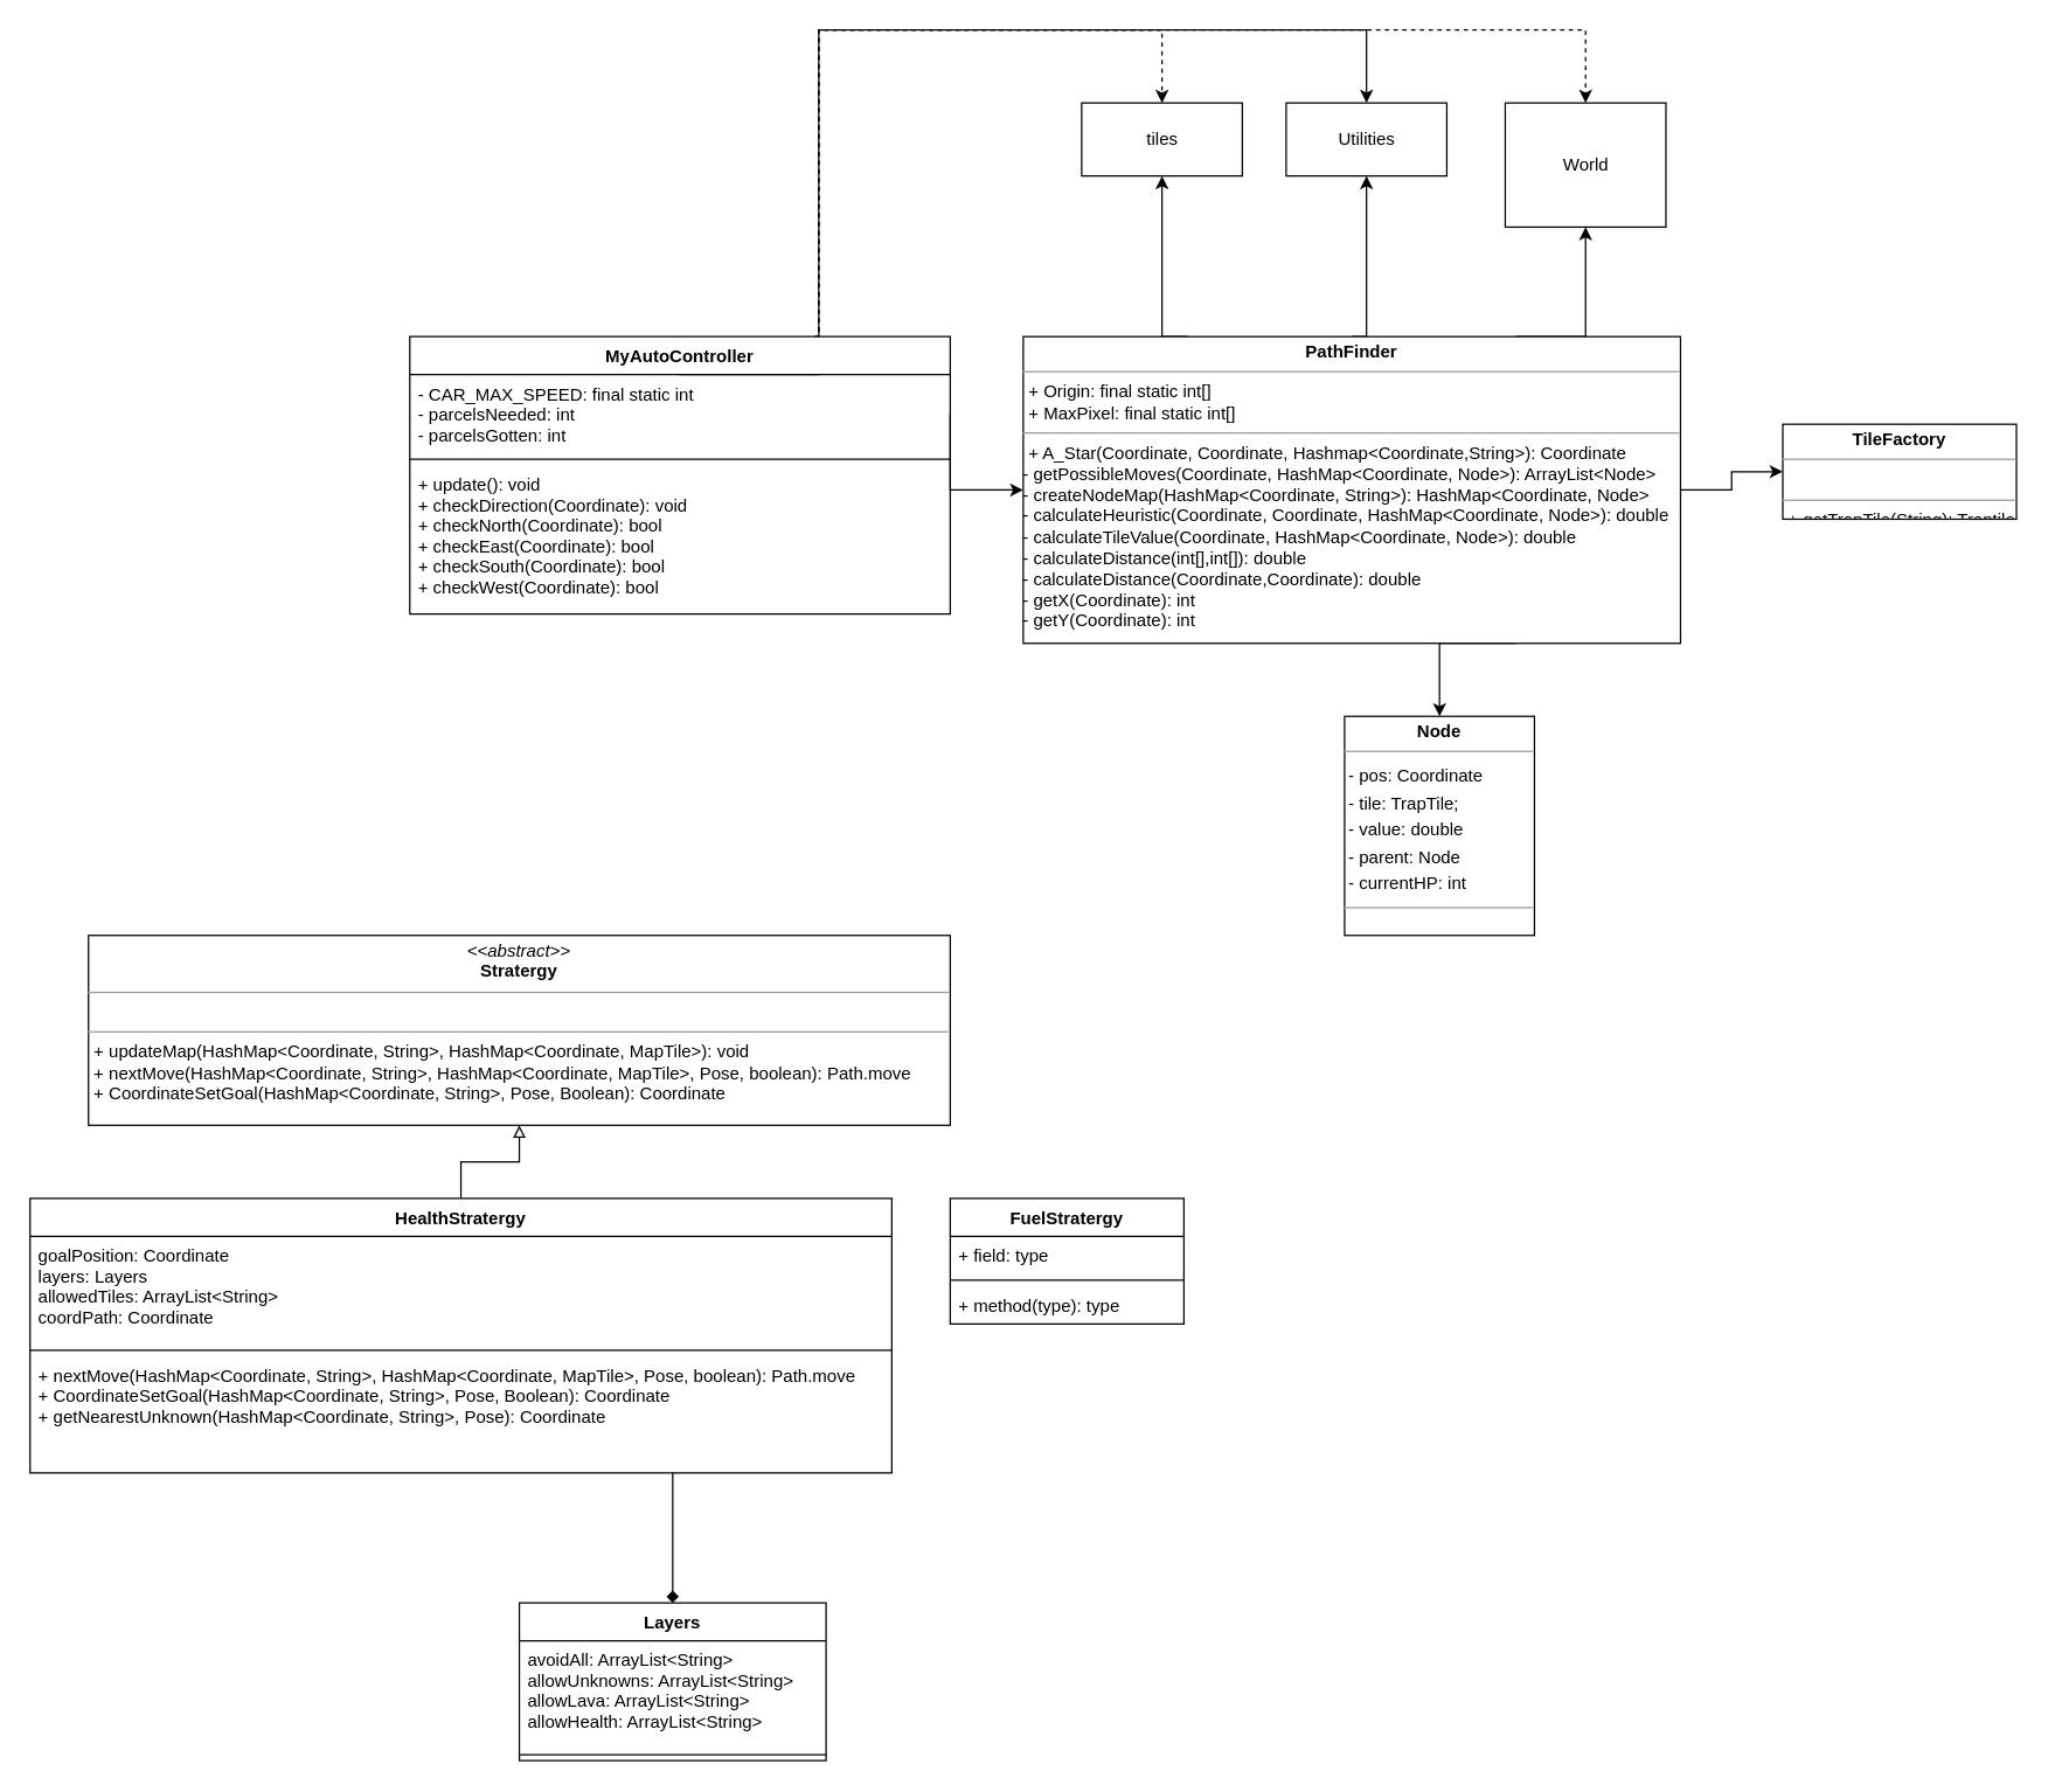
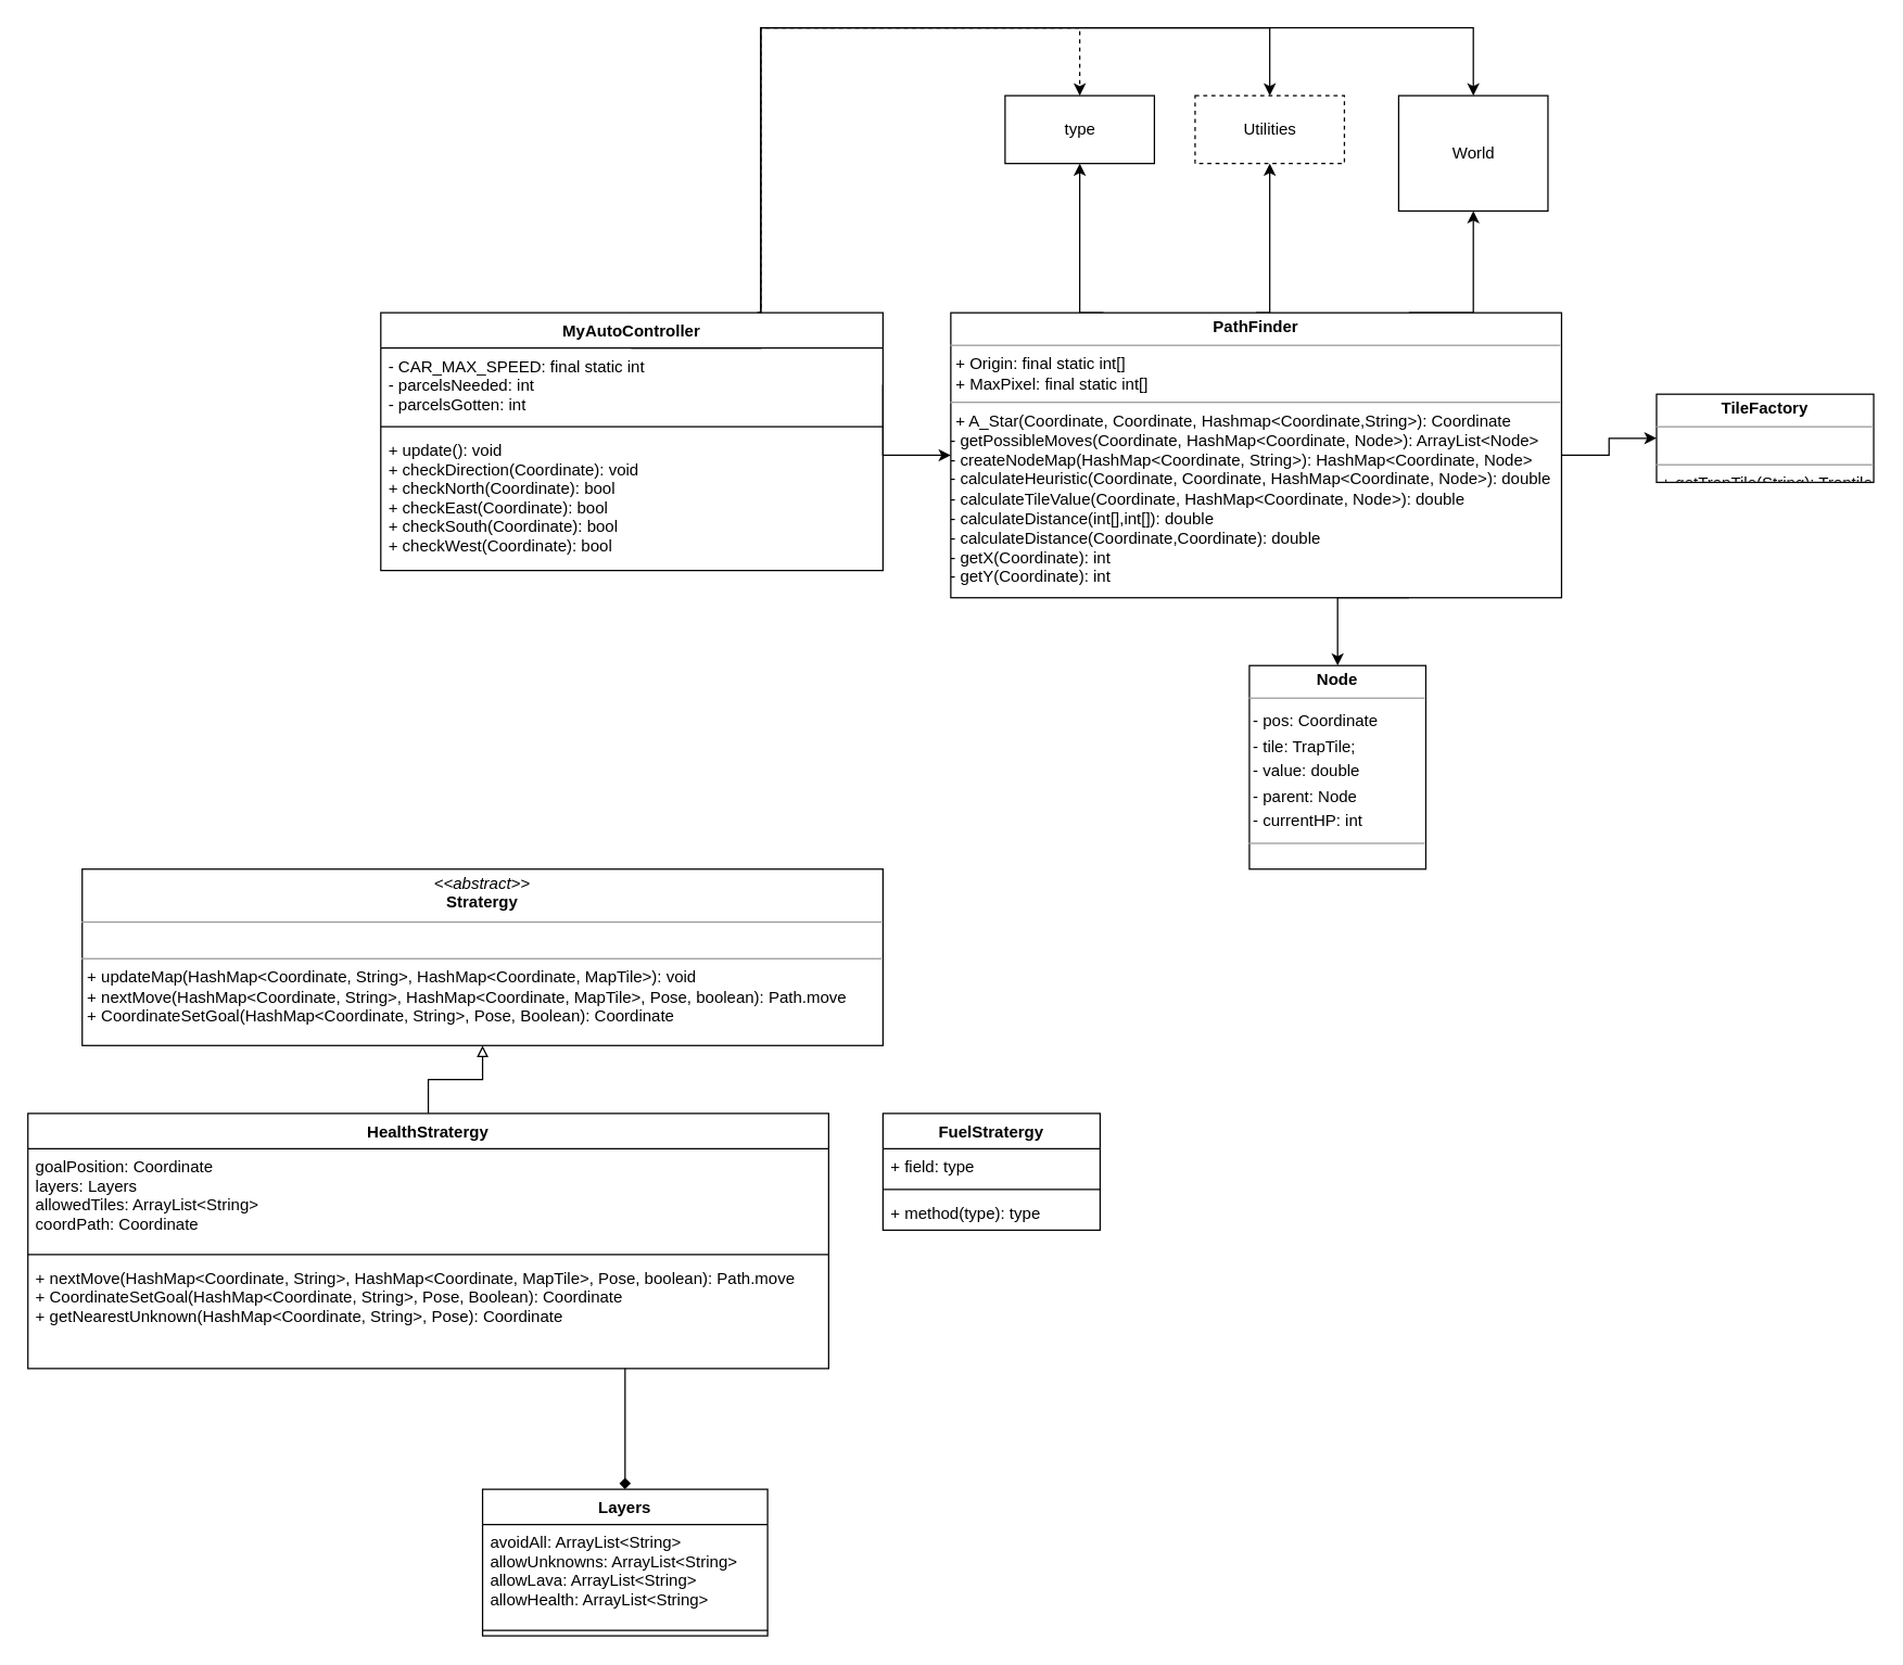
- <mxCell id="15" style="edgeStyle=orthogonalEdgeStyle;rounded=0;orthogonalLoop=1;jettySize=auto;html=1;exitX=0.75;exitY=0;exitDx=0;exitDy=0;dashed=1;" edge="1" parent="1" source="16" target="12"><mxGeometry relative="1" as="geometry"><Array as="points"><mxPoint x="560" y="20" /><mxPoint x="1085" y="20" /></Array></mxGeometry></mxCell>
+ <mxCell id="15" style="edgeStyle=orthogonalEdgeStyle;rounded=0;orthogonalLoop=1;jettySize=auto;html=1;exitX=0.75;exitY=0;exitDx=0;exitDy=0;" edge="1" parent="1" source="16" target="12"><mxGeometry relative="1" as="geometry"><Array as="points"><mxPoint x="560" y="20" /><mxPoint x="1085" y="20" /></Array></mxGeometry></mxCell>
- <mxCell id="10" value="tiles" style="html=1;" vertex="1" parent="1"><mxGeometry x="740" y="70" width="110" height="50" as="geometry" /></mxCell>
+ <mxCell id="10" value="type" style="html=1;" vertex="1" parent="1"><mxGeometry x="740" y="70" width="110" height="50" as="geometry" /></mxCell>
- <mxCell id="11" value="Utilities" style="html=1;" vertex="1" parent="1"><mxGeometry x="880" y="70" width="110" height="50" as="geometry" /></mxCell>
+ <mxCell id="11" value="Utilities" style="html=1;dashed=1;" vertex="1" parent="1"><mxGeometry x="880" y="70" width="110" height="50" as="geometry" /></mxCell>
